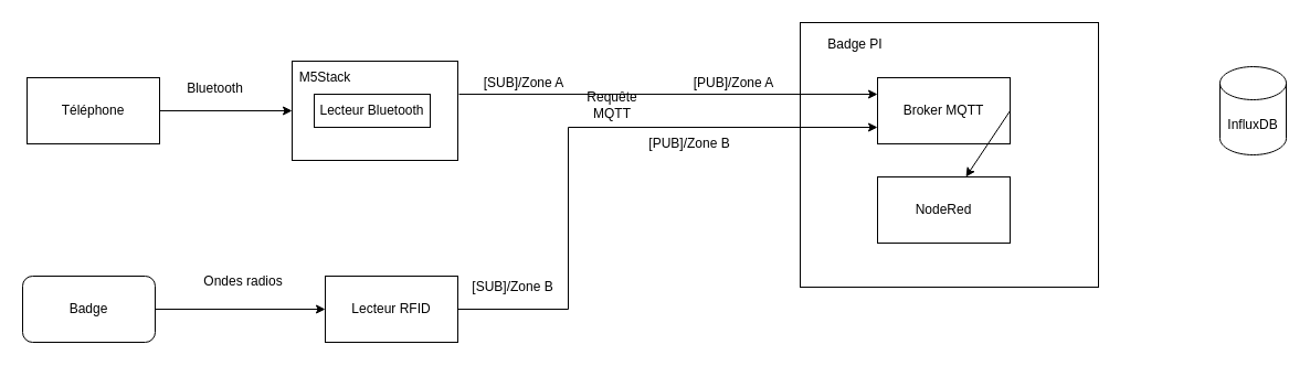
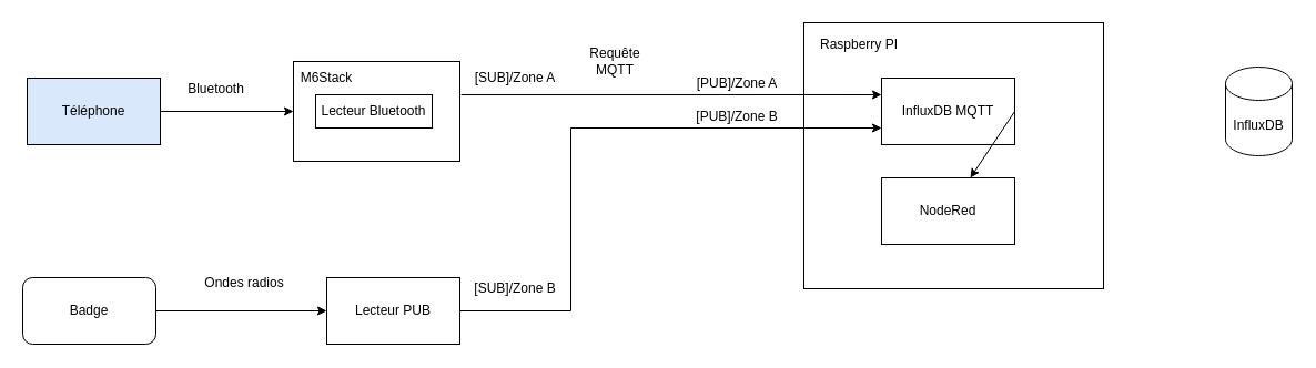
- <mxCell id="3" value="Badge PI&lt;br&gt;" style="text;html=1;strokeColor=none;fillColor=none;align=center;verticalAlign=middle;whiteSpace=wrap;rounded=0;" vertex="1" parent="1"><mxGeometry x="734" y="30" width="80" height="20" as="geometry" /></mxCell>
+ <mxCell id="3" value="Raspberry PI&lt;br&gt;" style="text;html=1;strokeColor=none;fillColor=none;align=center;verticalAlign=middle;whiteSpace=wrap;rounded=0;" vertex="1" parent="1"><mxGeometry x="734" y="30" width="80" height="20" as="geometry" /></mxCell>
- <mxCell id="11" value="M5Stack" style="text;html=1;strokeColor=none;fillColor=none;align=center;verticalAlign=middle;whiteSpace=wrap;rounded=0;" vertex="1" parent="1"><mxGeometry x="264" y="55" width="60" height="30" as="geometry" /></mxCell>
+ <mxCell id="11" value="M6Stack" style="text;html=1;strokeColor=none;fillColor=none;align=center;verticalAlign=middle;whiteSpace=wrap;rounded=0;" vertex="1" parent="1"><mxGeometry x="264" y="55" width="60" height="30" as="geometry" /></mxCell>
- <mxCell id="8" value="[SUB]/Zone A" style="text;html=1;strokeColor=none;fillColor=none;align=center;verticalAlign=middle;whiteSpace=wrap;rounded=0;" vertex="1" parent="1"><mxGeometry x="434" y="65" width="80" height="20" as="geometry" /></mxCell>
+ <mxCell id="8" value="[SUB]/Zone A" style="text;html=1;strokeColor=none;fillColor=none;align=center;verticalAlign=middle;whiteSpace=wrap;rounded=0;" vertex="1" parent="1"><mxGeometry x="424" y="60" width="80" height="20" as="geometry" /></mxCell>
- <mxCell id="9" value="Requête MQTT" style="text;html=1;strokeColor=none;fillColor=none;align=center;verticalAlign=middle;whiteSpace=wrap;rounded=0;" vertex="1" parent="1"><mxGeometry x="524" y="80" width="60" height="30" as="geometry" /></mxCell>
+ <mxCell id="9" value="Requête MQTT" style="text;html=1;strokeColor=none;fillColor=none;align=center;verticalAlign=middle;whiteSpace=wrap;rounded=0;" vertex="1" parent="1"><mxGeometry x="524" y="40" width="60" height="30" as="geometry" /></mxCell>
- <mxCell id="17" value="Téléphone" style="rounded=0;whiteSpace=wrap;html=1;" vertex="1" parent="1"><mxGeometry x="24" y="70" width="120" height="60" as="geometry" /></mxCell>
+ <mxCell id="17" value="Téléphone" style="rounded=0;whiteSpace=wrap;html=1;fillColor=#dae8fc;" vertex="1" parent="1"><mxGeometry x="24" y="70" width="120" height="60" as="geometry" /></mxCell>
- <mxCell id="4" value="Broker MQTT" style="rounded=0;whiteSpace=wrap;html=1;" vertex="1" parent="1"><mxGeometry x="794" y="70" width="120" height="60" as="geometry" /></mxCell>
+ <mxCell id="4" value="InfluxDB MQTT" style="rounded=0;whiteSpace=wrap;html=1;" vertex="1" parent="1"><mxGeometry x="794" y="70" width="120" height="60" as="geometry" /></mxCell>
- <mxCell id="25" value="[PUB]/Zone B" style="text;html=1;strokeColor=none;fillColor=none;align=center;verticalAlign=middle;whiteSpace=wrap;rounded=0;" vertex="1" parent="1"><mxGeometry x="584" y="120" width="80" height="20" as="geometry" /></mxCell>
+ <mxCell id="25" value="[PUB]/Zone B" style="text;html=1;strokeColor=none;fillColor=none;align=center;verticalAlign=middle;whiteSpace=wrap;rounded=0;" vertex="1" parent="1"><mxGeometry x="624" y="95" width="80" height="20" as="geometry" /></mxCell>
- <mxCell id="16" value="Lecteur RFID" style="text;html=1;strokeColor=none;fillColor=none;align=center;verticalAlign=middle;whiteSpace=wrap;rounded=0;" vertex="1" parent="1"><mxGeometry x="314" y="270" width="80" height="20" as="geometry" /></mxCell>
+ <mxCell id="16" value="Lecteur PUB" style="text;html=1;strokeColor=none;fillColor=none;align=center;verticalAlign=middle;whiteSpace=wrap;rounded=0;" vertex="1" parent="1"><mxGeometry x="314" y="270" width="80" height="20" as="geometry" /></mxCell>
